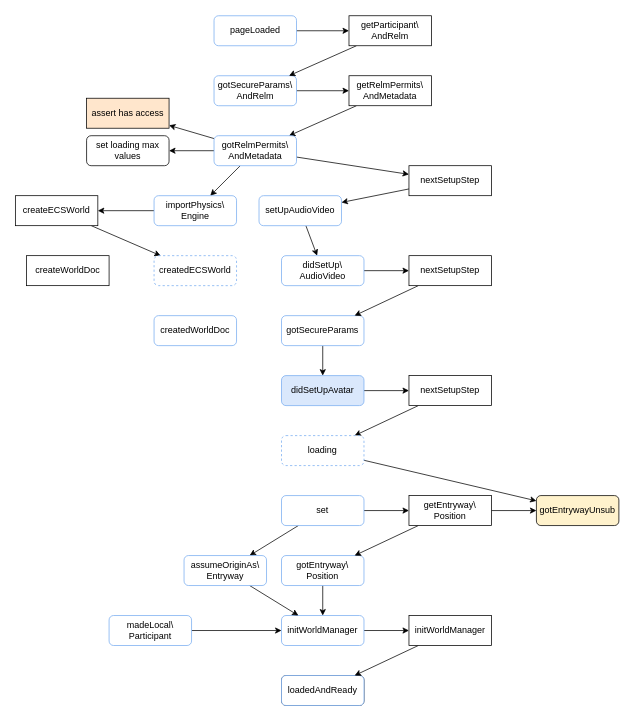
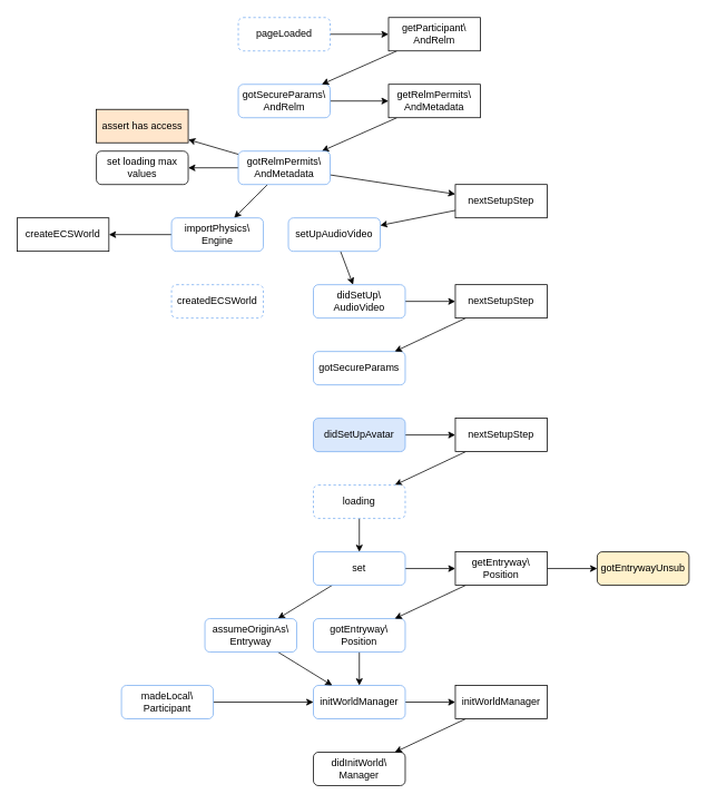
- <mxCell id="3" value="pageLoaded" style="rounded=1;whiteSpace=wrap;html=1;strokeColor=#78ACF0;" vertex="1" parent="1"><mxGeometry x="285" y="20" width="110" height="40" as="geometry" /></mxCell>
+ <mxCell id="3" value="pageLoaded" style="rounded=1;whiteSpace=wrap;html=1;strokeColor=#78ACF0;dashed=1;" vertex="1" parent="1"><mxGeometry x="285" y="20" width="110" height="40" as="geometry" /></mxCell>
- <mxCell id="35" style="edgeStyle=none;html=1;" edge="1" parent="1" source="36" target="37"><mxGeometry relative="1" as="geometry" /></mxCell>
- <mxCell id="38" value="createWorldDoc" style="whiteSpace=wrap;html=1;" vertex="1" parent="1"><mxGeometry x="35" y="340" width="110" height="40" as="geometry" /></mxCell>
- <mxCell id="39" value="createdWorldDoc" style="rounded=1;whiteSpace=wrap;html=1;strokeColor=#78ACF0;" vertex="1" parent="1"><mxGeometry x="205" y="420" width="110" height="40" as="geometry" /></mxCell>
- <mxCell id="25" style="edgeStyle=none;html=1;" edge="1" parent="1" source="26" target="28"><mxGeometry relative="1" as="geometry" /></mxCell>
- <mxCell id="33" style="edgeStyle=none;html=1;" edge="1" parent="1" source="34" target="45"><mxGeometry relative="1" as="geometry" /></mxCell>
+ <mxCell id="33" style="edgeStyle=none;html=1;" edge="1" parent="1" source="34" target="48"><mxGeometry relative="1" as="geometry" /></mxCell>
- <mxCell id="49" value="loadedAndReady" style="rounded=1;whiteSpace=wrap;html=1;strokeColor=#78ACF0;" vertex="1" parent="1"><mxGeometry x="375" y="900" width="110" height="40" as="geometry" /></mxCell>
